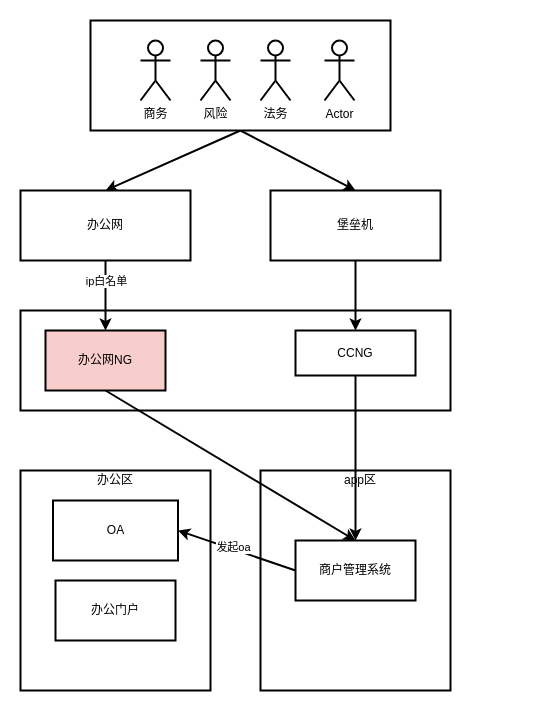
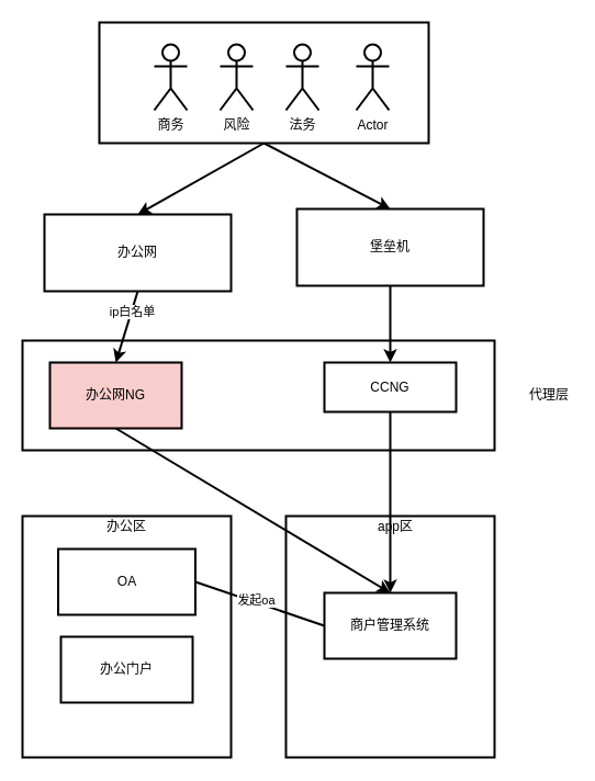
- <mxCell id="14" value="办公网" style="rounded=0;whiteSpace=wrap;html=1;strokeWidth=2;" vertex="1" parent="1"><mxGeometry x="20" y="190" width="170" height="70" as="geometry" /></mxCell>
+ <mxCell id="14" value="办公网" style="rounded=0;whiteSpace=wrap;html=1;strokeWidth=2;" vertex="1" parent="1"><mxGeometry x="40" y="195" width="170" height="70" as="geometry" /></mxCell>
+ <mxCell id="24" value="代理层" style="text;html=1;strokeColor=none;fillColor=none;align=center;verticalAlign=middle;whiteSpace=wrap;rounded=0;" vertex="1" parent="1"><mxGeometry x="480" y="350" width="40" height="20" as="geometry" /></mxCell>
- <mxCell id="21" style="edgeStyle=none;rounded=0;orthogonalLoop=1;jettySize=auto;html=1;exitX=0;exitY=0.5;exitDx=0;exitDy=0;entryX=1;entryY=0.5;entryDx=0;entryDy=0;strokeWidth=2;" edge="1" parent="1" source="23" target="27"><mxGeometry relative="1" as="geometry" /></mxCell>
+ <mxCell id="21" style="edgeStyle=none;rounded=0;orthogonalLoop=1;jettySize=auto;html=1;exitX=0;exitY=0.5;exitDx=0;exitDy=0;entryX=1;entryY=0.5;entryDx=0;entryDy=0;strokeWidth=2;endArrow=none;" edge="1" parent="1" source="23" target="27"><mxGeometry relative="1" as="geometry" /></mxCell>
